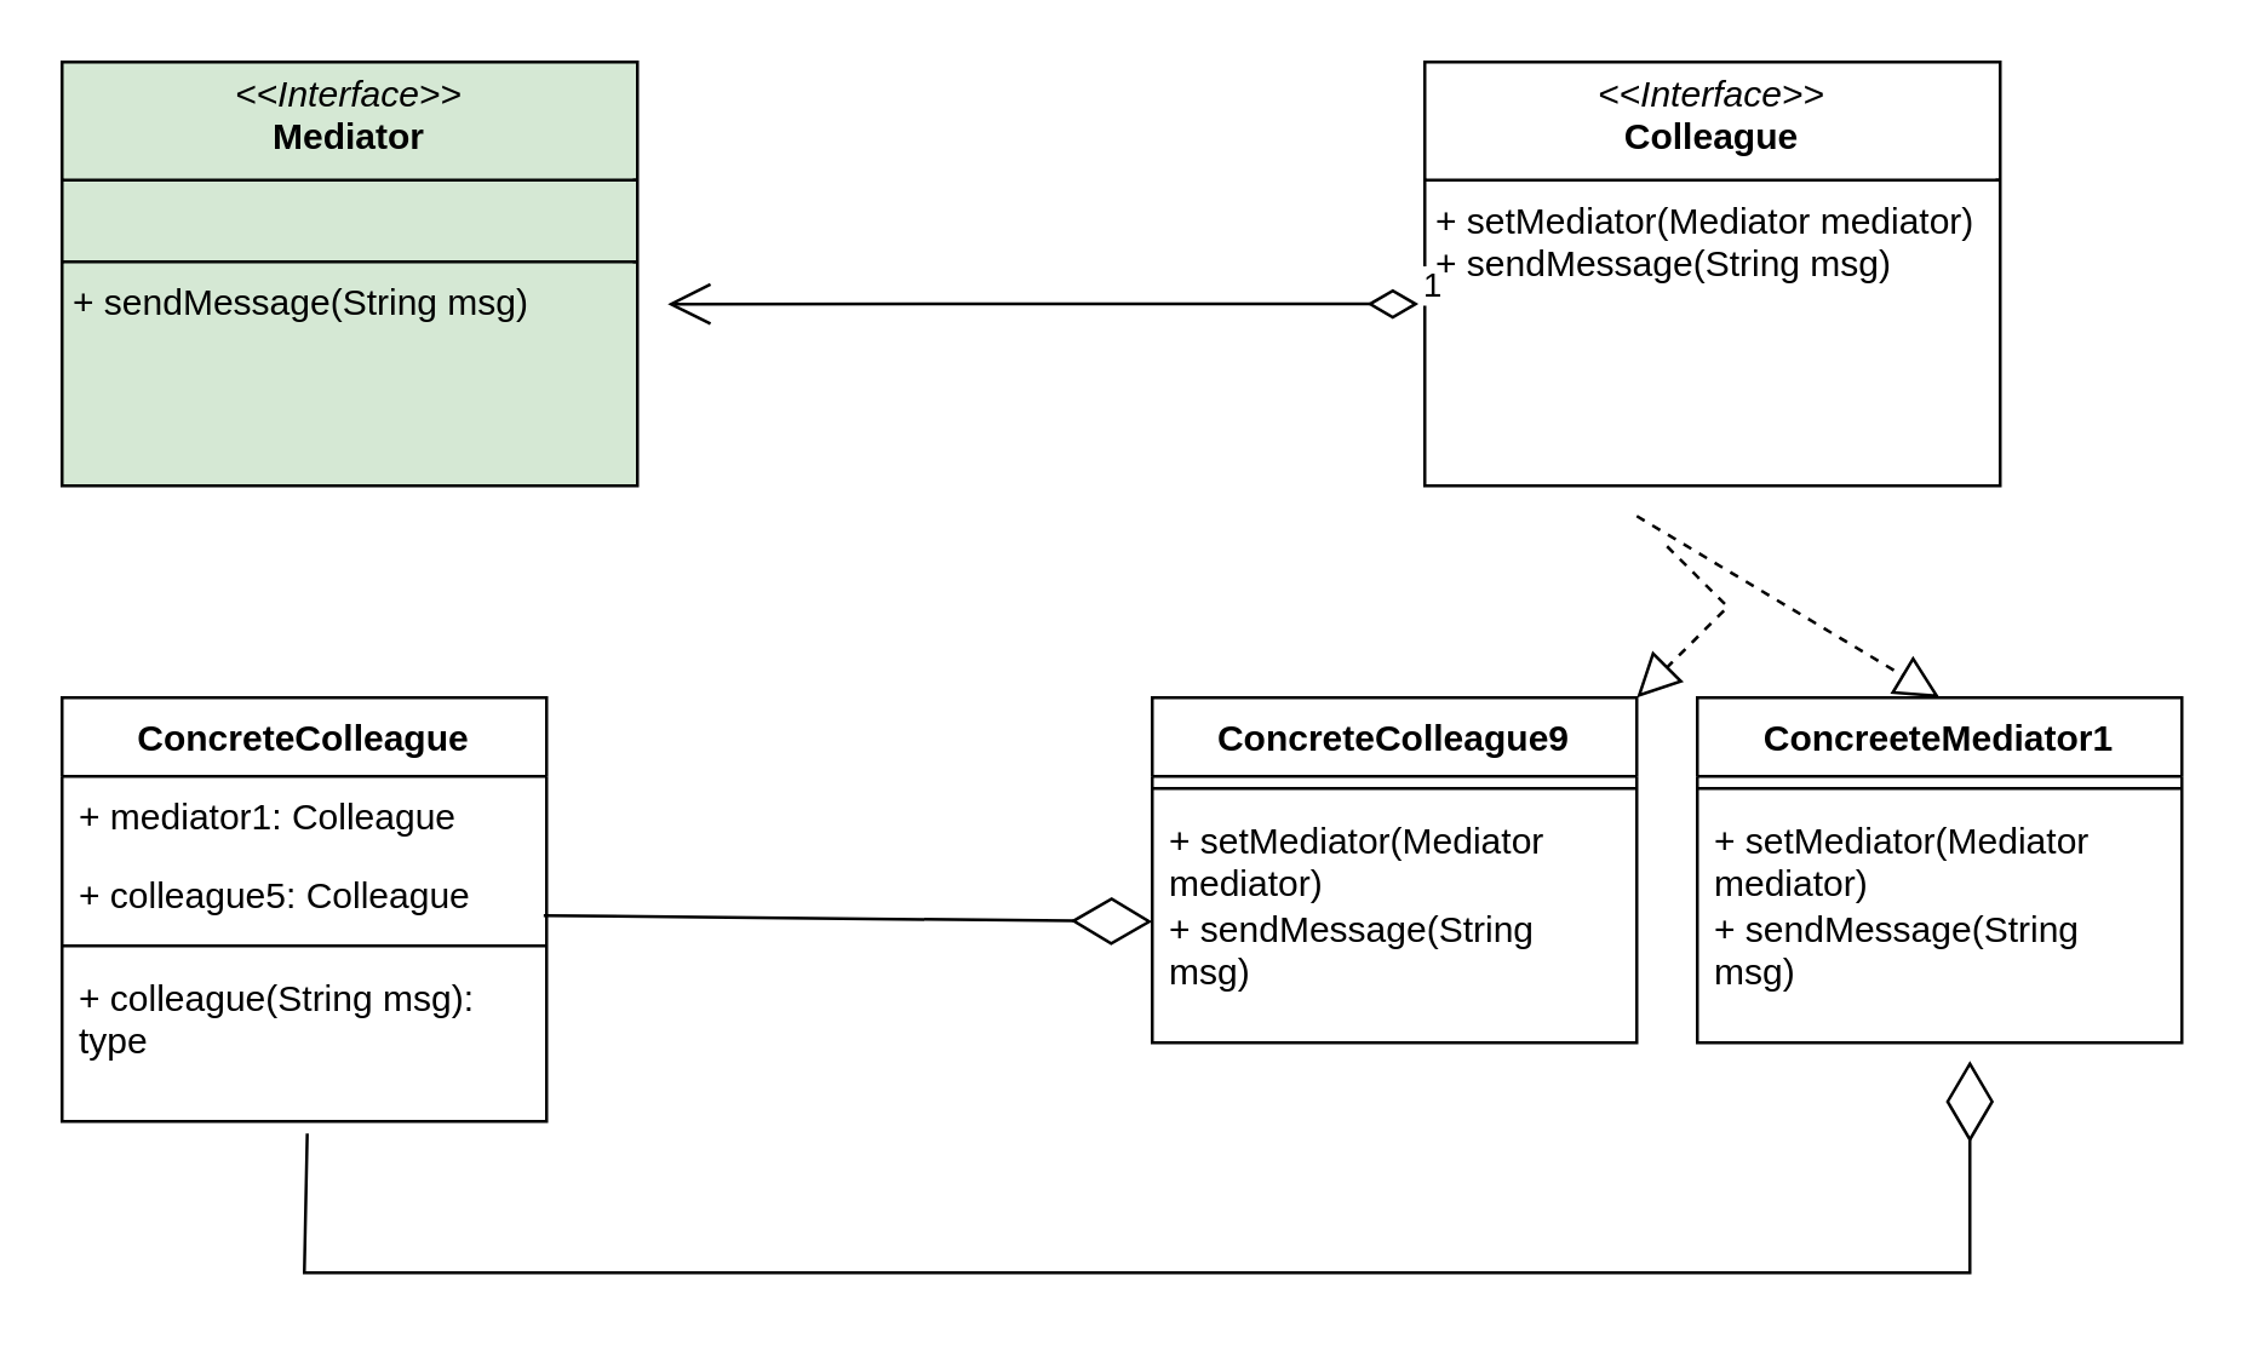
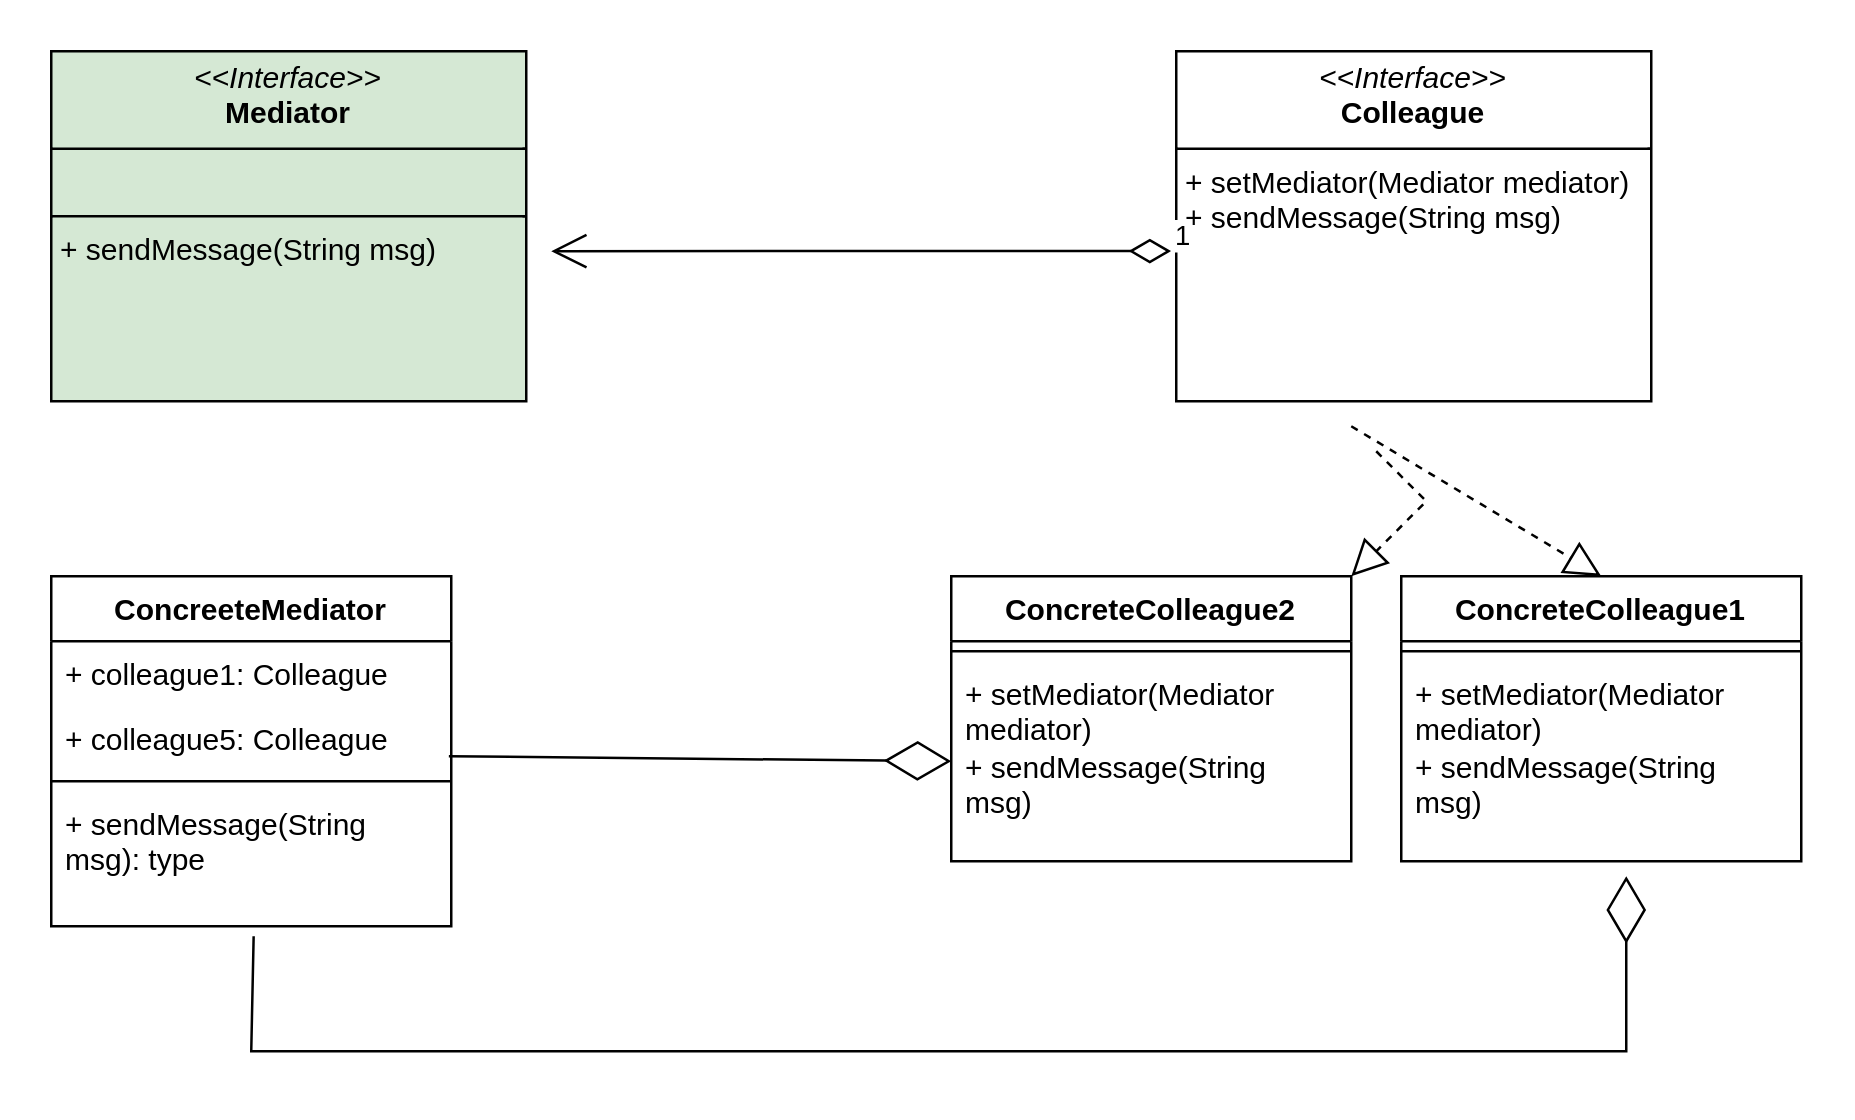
- <mxCell id="3" value="ConcreteColleague" style="swimlane;fontStyle=1;align=center;verticalAlign=top;childLayout=stackLayout;horizontal=1;startSize=26;horizontalStack=0;resizeParent=1;resizeParentMax=0;resizeLast=0;collapsible=1;marginBottom=0;whiteSpace=wrap;html=1;" vertex="1" parent="1"><mxGeometry x="20" y="230" width="160" height="140" as="geometry" /></mxCell>
+ <mxCell id="3" value="ConcreeteMediator" style="swimlane;fontStyle=1;align=center;verticalAlign=top;childLayout=stackLayout;horizontal=1;startSize=26;horizontalStack=0;resizeParent=1;resizeParentMax=0;resizeLast=0;collapsible=1;marginBottom=0;whiteSpace=wrap;html=1;" vertex="1" parent="1"><mxGeometry x="20" y="230" width="160" height="140" as="geometry" /></mxCell>
- <mxCell id="14" value="ConcreteColleague9" style="swimlane;fontStyle=1;align=center;verticalAlign=top;childLayout=stackLayout;horizontal=1;startSize=26;horizontalStack=0;resizeParent=1;resizeParentMax=0;resizeLast=0;collapsible=1;marginBottom=0;whiteSpace=wrap;html=1;" vertex="1" parent="1"><mxGeometry x="380" y="230" width="160" height="114" as="geometry" /></mxCell>
+ <mxCell id="14" value="ConcreteColleague2" style="swimlane;fontStyle=1;align=center;verticalAlign=top;childLayout=stackLayout;horizontal=1;startSize=26;horizontalStack=0;resizeParent=1;resizeParentMax=0;resizeLast=0;collapsible=1;marginBottom=0;whiteSpace=wrap;html=1;" vertex="1" parent="1"><mxGeometry x="380" y="230" width="160" height="114" as="geometry" /></mxCell>
- <mxCell id="9" value="ConcreeteMediator1" style="swimlane;fontStyle=1;align=center;verticalAlign=top;childLayout=stackLayout;horizontal=1;startSize=26;horizontalStack=0;resizeParent=1;resizeParentMax=0;resizeLast=0;collapsible=1;marginBottom=0;whiteSpace=wrap;html=1;" vertex="1" parent="1"><mxGeometry x="560" y="230" width="160" height="114" as="geometry" /></mxCell>
+ <mxCell id="9" value="ConcreteColleague1" style="swimlane;fontStyle=1;align=center;verticalAlign=top;childLayout=stackLayout;horizontal=1;startSize=26;horizontalStack=0;resizeParent=1;resizeParentMax=0;resizeLast=0;collapsible=1;marginBottom=0;whiteSpace=wrap;html=1;" vertex="1" parent="1"><mxGeometry x="560" y="230" width="160" height="114" as="geometry" /></mxCell>
- <mxCell id="4" value="+ mediator1: Colleague" style="text;strokeColor=none;fillColor=none;align=left;verticalAlign=top;spacingLeft=4;spacingRight=4;overflow=hidden;rotatable=0;points=[[0,0.5],[1,0.5]];portConstraint=eastwest;whiteSpace=wrap;html=1;" vertex="1" parent="3"><mxGeometry y="26" width="160" height="26" as="geometry" /></mxCell>
+ <mxCell id="4" value="+ colleague1: Colleague" style="text;strokeColor=none;fillColor=none;align=left;verticalAlign=top;spacingLeft=4;spacingRight=4;overflow=hidden;rotatable=0;points=[[0,0.5],[1,0.5]];portConstraint=eastwest;whiteSpace=wrap;html=1;" vertex="1" parent="3"><mxGeometry y="26" width="160" height="26" as="geometry" /></mxCell>
- <mxCell id="7" value="+ colleague(String msg): type" style="text;strokeColor=none;fillColor=none;align=left;verticalAlign=top;spacingLeft=4;spacingRight=4;overflow=hidden;rotatable=0;points=[[0,0.5],[1,0.5]];portConstraint=eastwest;whiteSpace=wrap;html=1;" vertex="1" parent="3"><mxGeometry y="86" width="160" height="54" as="geometry" /></mxCell>
+ <mxCell id="7" value="+ sendMessage(String msg): type" style="text;strokeColor=none;fillColor=none;align=left;verticalAlign=top;spacingLeft=4;spacingRight=4;overflow=hidden;rotatable=0;points=[[0,0.5],[1,0.5]];portConstraint=eastwest;whiteSpace=wrap;html=1;" vertex="1" parent="3"><mxGeometry y="86" width="160" height="54" as="geometry" /></mxCell>
